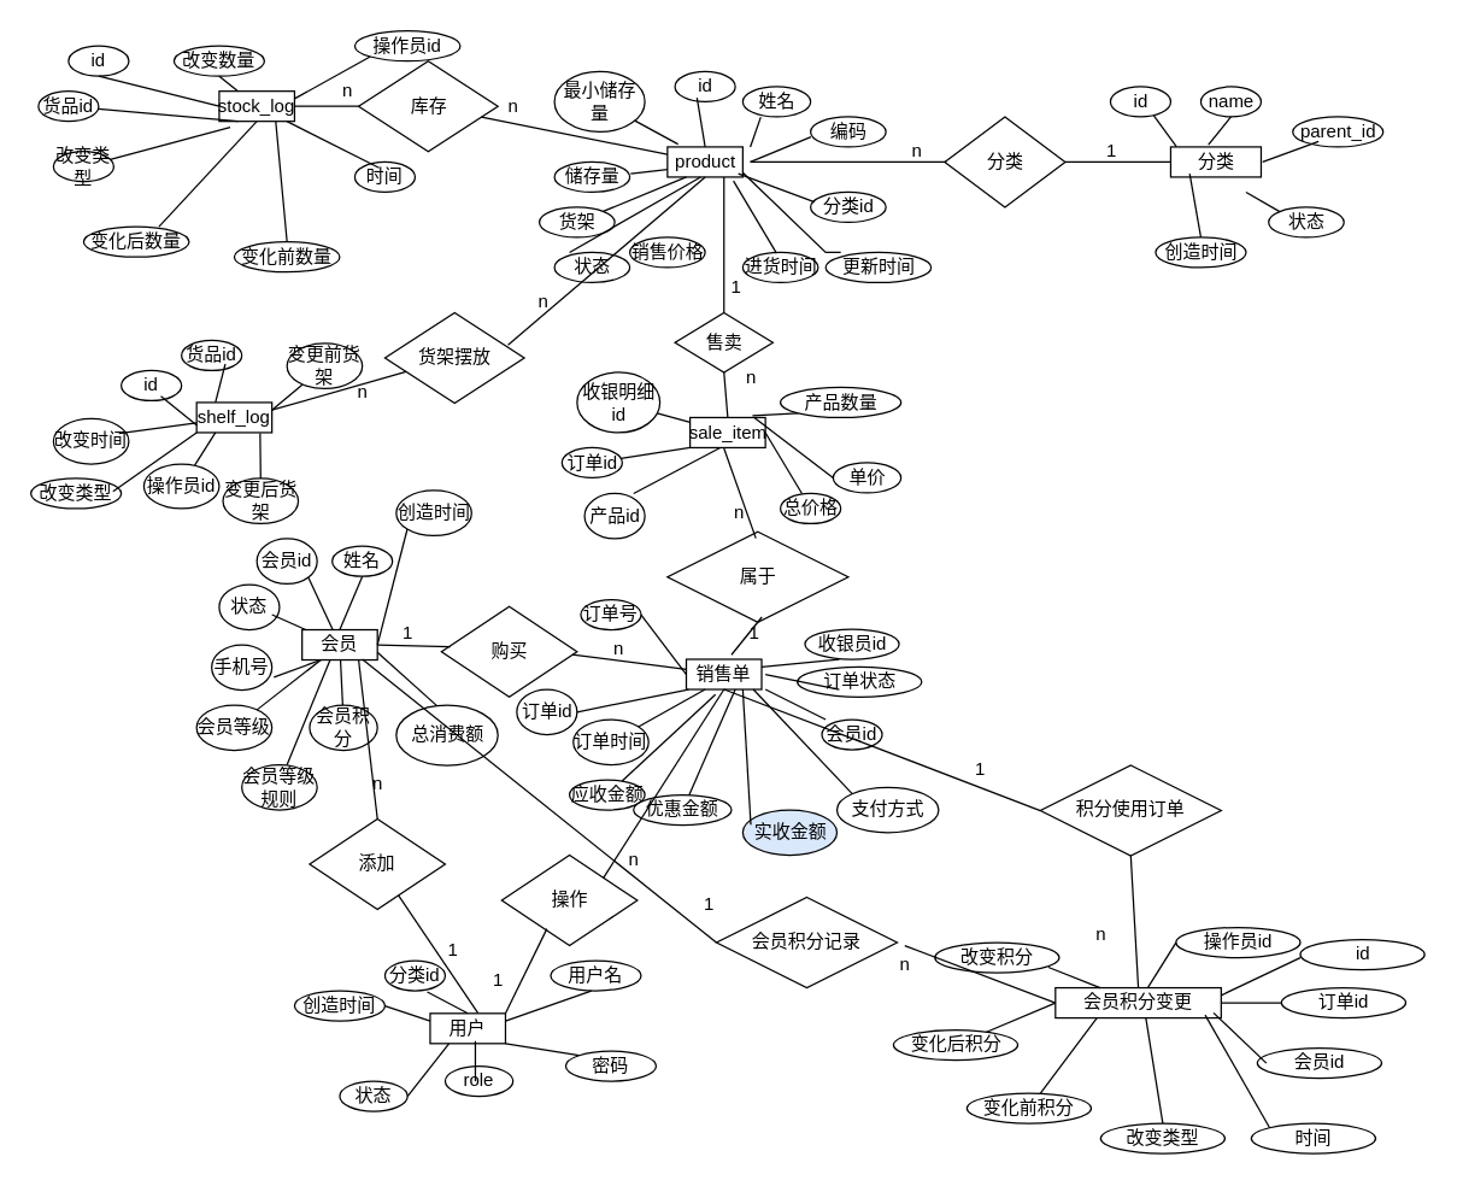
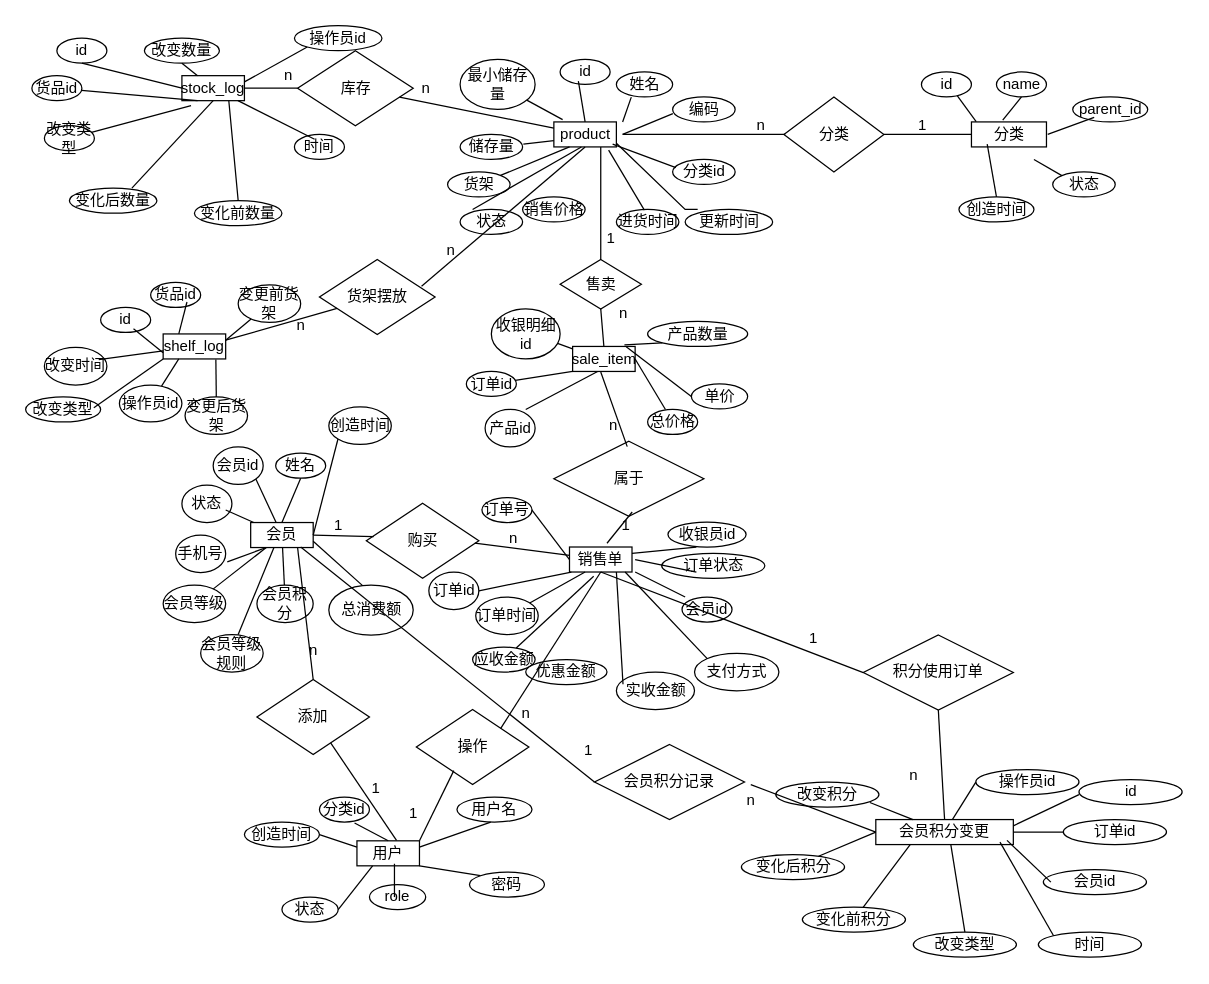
- <mxCell id="53" value="收银明细id" style="ellipse;whiteSpace=wrap;html=1;" parent="1" vertex="1"><mxGeometry x="382.5" y="246.58" width="55" height="40" as="geometry" /></mxCell>
+ <mxCell id="53" value="收银明细id" style="ellipse;whiteSpace=wrap;html=1;" parent="1" vertex="1"><mxGeometry x="392.5" y="246.58" width="55" height="40" as="geometry" /></mxCell>
- <mxCell id="84" value="" style="endArrow=none;html=1;rounded=0;exitX=0.65;exitY=1;exitDx=0;exitDy=0;exitPerimeter=0;" parent="1" source="70" target="76" edge="1"><mxGeometry width="50" height="50" relative="1" as="geometry"><mxPoint x="486.5" y="477" as="sourcePoint" /><mxPoint x="467.5" y="489" as="targetPoint" /></mxGeometry></mxCell>
- <mxCell id="77" value="实收金额" style="ellipse;whiteSpace=wrap;html=1;fillColor=#dae8fc;" parent="1" vertex="1"><mxGeometry x="492.5" y="537" width="62.5" height="30" as="geometry" /></mxCell>
+ <mxCell id="77" value="实收金额" style="ellipse;whiteSpace=wrap;html=1;" parent="1" vertex="1"><mxGeometry x="492.5" y="537" width="62.5" height="30" as="geometry" /></mxCell>
